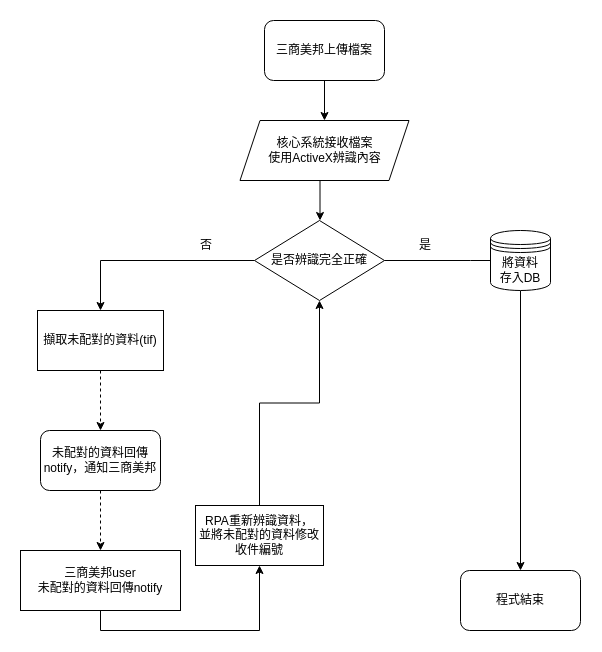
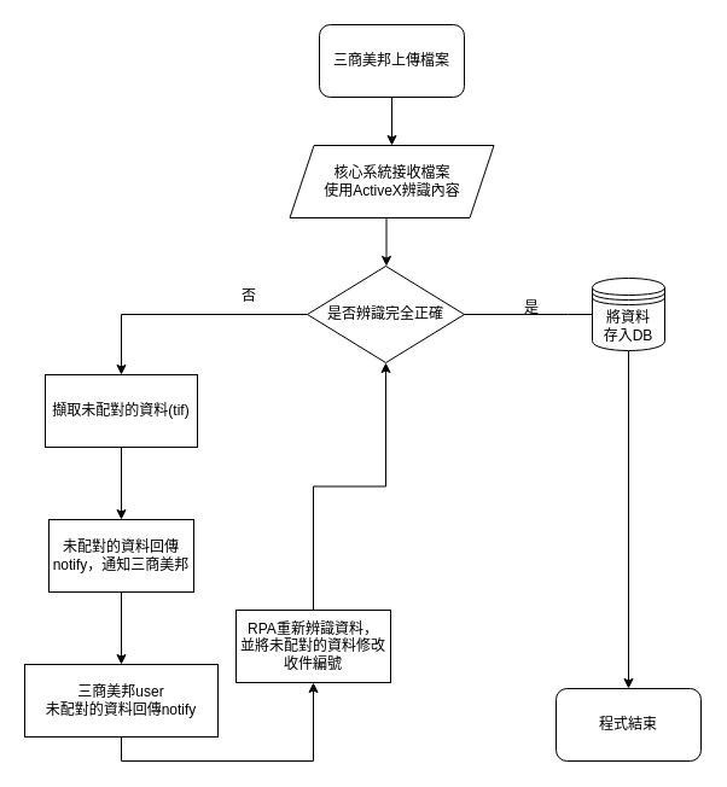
- <mxCell id="9" value="是" style="rounded=0;whiteSpace=wrap;html=1;strokeColor=none;fillColor=none;" parent="1" vertex="1"><mxGeometry x="408.5" y="230" width="31.5" height="30" as="geometry" /></mxCell>
+ <mxCell id="9" value="是" style="rounded=0;whiteSpace=wrap;html=1;strokeColor=none;fillColor=none;" parent="1" vertex="1"><mxGeometry x="423.5" y="240" width="31.5" height="30" as="geometry" /></mxCell>
- <mxCell id="11" value="" style="edgeStyle=orthogonalEdgeStyle;rounded=0;orthogonalLoop=1;jettySize=auto;html=1;dashed=1;" parent="1" source="12" target="14" edge="1"><mxGeometry relative="1" as="geometry" /></mxCell>
+ <mxCell id="11" value="" style="edgeStyle=orthogonalEdgeStyle;rounded=0;orthogonalLoop=1;jettySize=auto;html=1;" parent="1" source="12" target="14" edge="1"><mxGeometry relative="1" as="geometry" /></mxCell>
- <mxCell id="14" value="未配對的資料回傳notify，通知三商美邦" style="whiteSpace=wrap;html=1;fillColor=none;rounded=1;" parent="1" vertex="1"><mxGeometry x="40" y="430" width="120" height="60" as="geometry" /></mxCell>
+ <mxCell id="14" value="未配對的資料回傳notify，通知三商美邦" style="whiteSpace=wrap;html=1;rounded=0;fillColor=none;" parent="1" vertex="1"><mxGeometry x="40" y="430" width="120" height="60" as="geometry" /></mxCell>
- <mxCell id="13" style="edgeStyle=orthogonalEdgeStyle;rounded=0;orthogonalLoop=1;jettySize=auto;html=1;exitX=0.5;exitY=1;exitDx=0;exitDy=0;entryX=0.5;entryY=0;entryDx=0;entryDy=0;dashed=1;" parent="1" source="14" target="21" edge="1"><mxGeometry relative="1" as="geometry"><mxPoint x="100" y="510" as="targetPoint" /></mxGeometry></mxCell>
+ <mxCell id="13" style="edgeStyle=orthogonalEdgeStyle;rounded=0;orthogonalLoop=1;jettySize=auto;html=1;exitX=0.5;exitY=1;exitDx=0;exitDy=0;entryX=0.5;entryY=0;entryDx=0;entryDy=0;" parent="1" source="14" target="21" edge="1"><mxGeometry relative="1" as="geometry"><mxPoint x="100" y="510" as="targetPoint" /></mxGeometry></mxCell>
